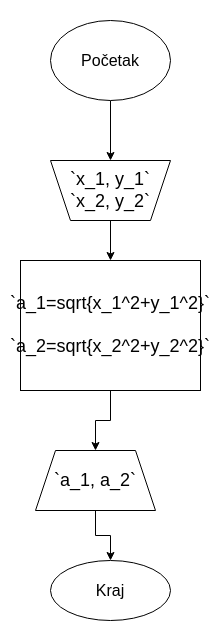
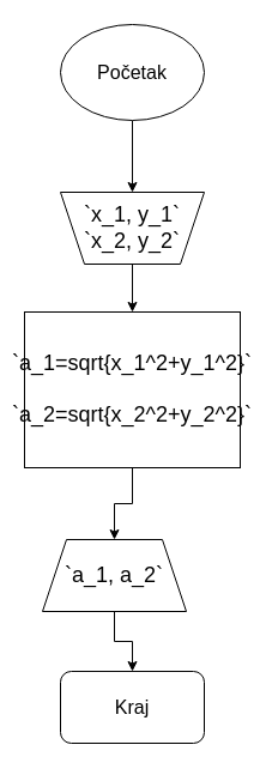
- <mxCell id="10" value="Kraj" style="ellipse;whiteSpace=wrap;html=1;fontSize=16;" parent="1" vertex="1"><mxGeometry x="50" y="560" width="120" height="60" as="geometry" /></mxCell>
+ <mxCell id="10" value="Kraj" style="whiteSpace=wrap;html=1;fontSize=16;rounded=1;" parent="1" vertex="1"><mxGeometry x="50" y="560" width="120" height="60" as="geometry" /></mxCell>
